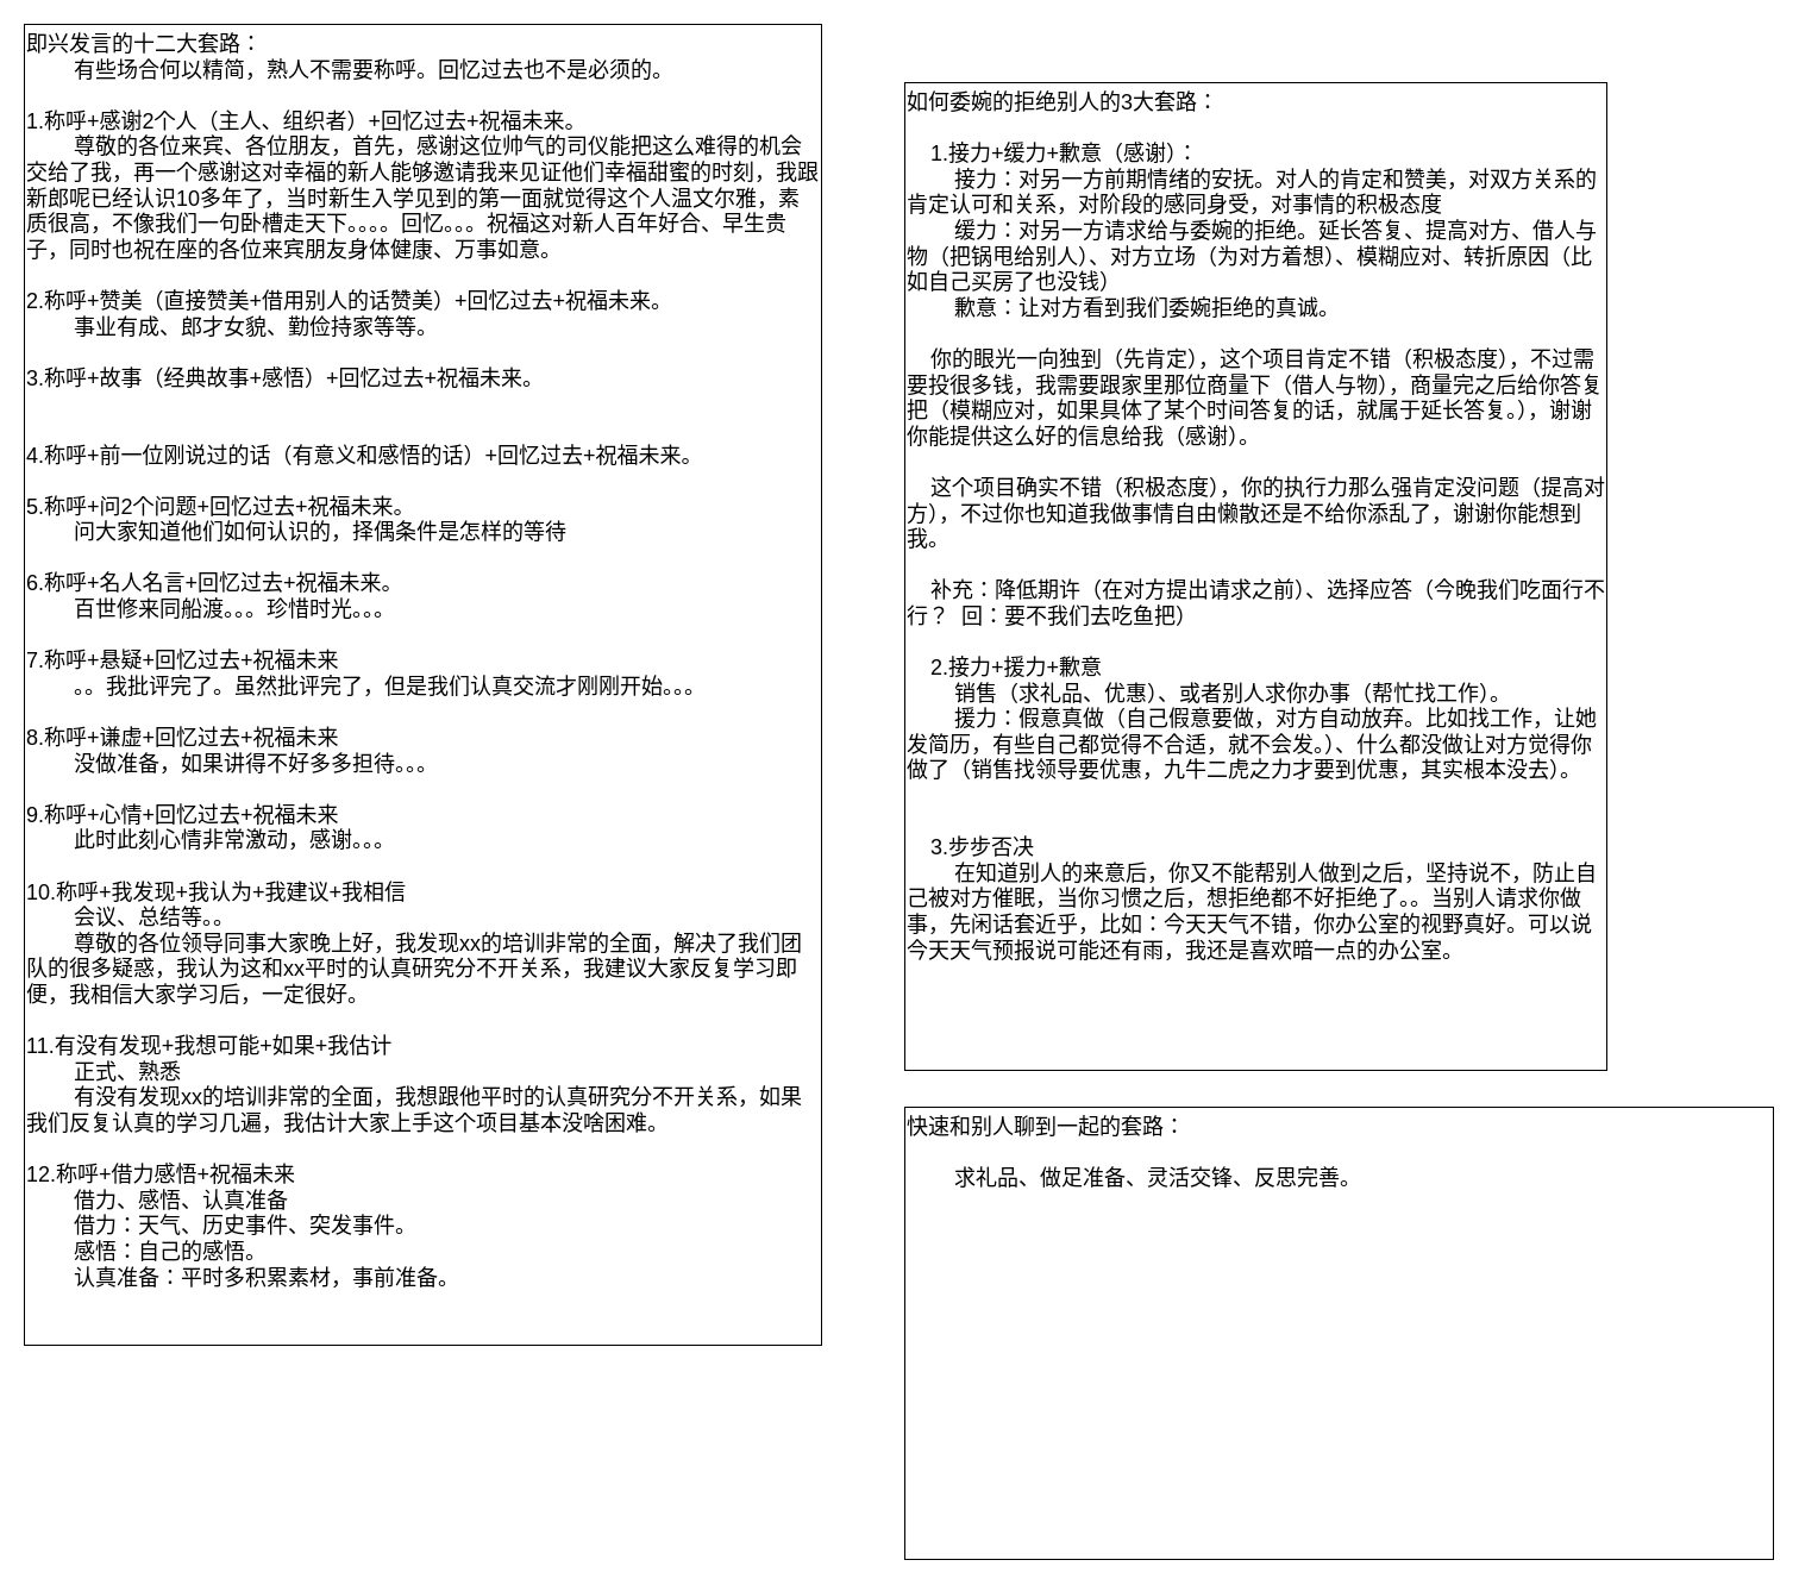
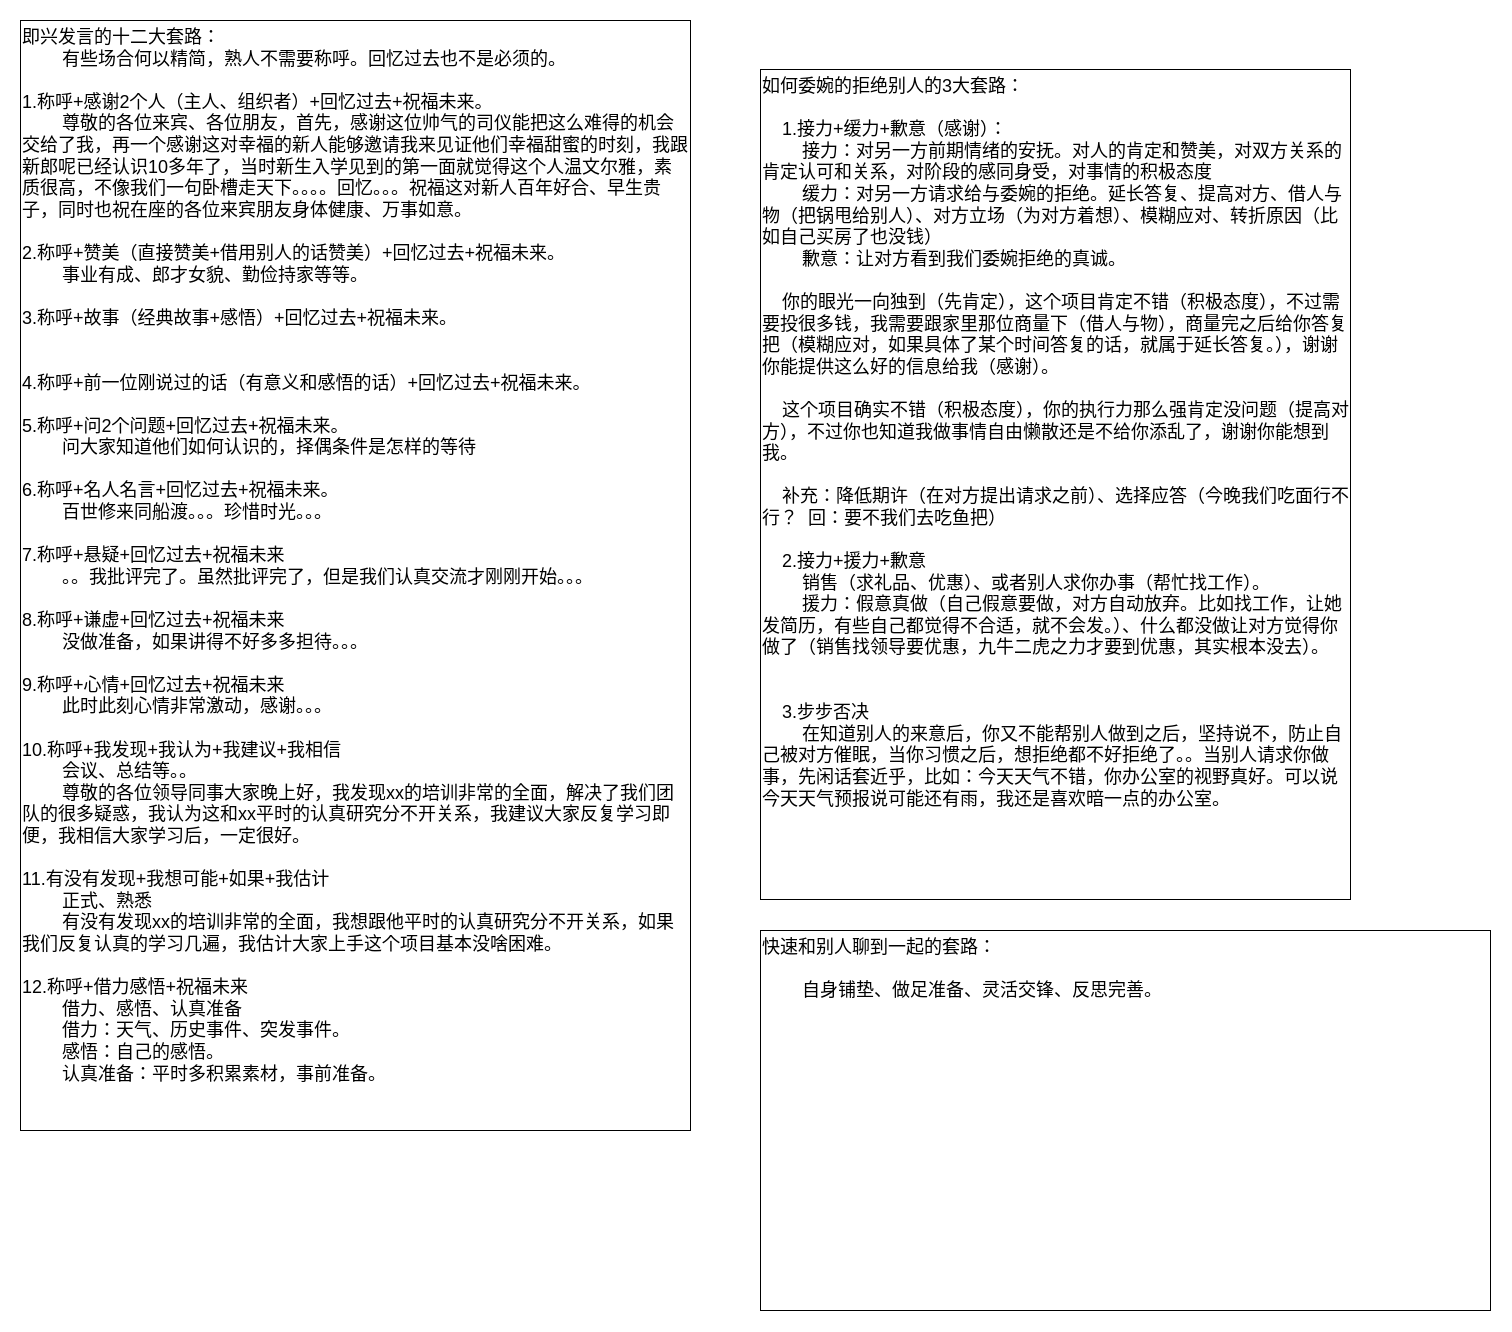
- <mxCell id="4" value="快速和别人聊到一起的套路：&lt;br&gt;&lt;br&gt;&lt;span style=&quot;white-space: pre;&quot;&gt;&#09;&lt;/span&gt;求礼品、做足准备、灵活交锋、反思完善。" style="rounded=0;whiteSpace=wrap;html=1;fontSize=18;verticalAlign=top;align=left;" vertex="1" parent="1"><mxGeometry x="760" y="930" width="730" height="380" as="geometry" /></mxCell>
+ <mxCell id="4" value="快速和别人聊到一起的套路：&lt;br&gt;&lt;br&gt;&lt;span style=&quot;white-space: pre;&quot;&gt;&#09;&lt;/span&gt;自身铺垫、做足准备、灵活交锋、反思完善。" style="rounded=0;whiteSpace=wrap;html=1;fontSize=18;verticalAlign=top;align=left;" vertex="1" parent="1"><mxGeometry x="760" y="930" width="730" height="380" as="geometry" /></mxCell>
